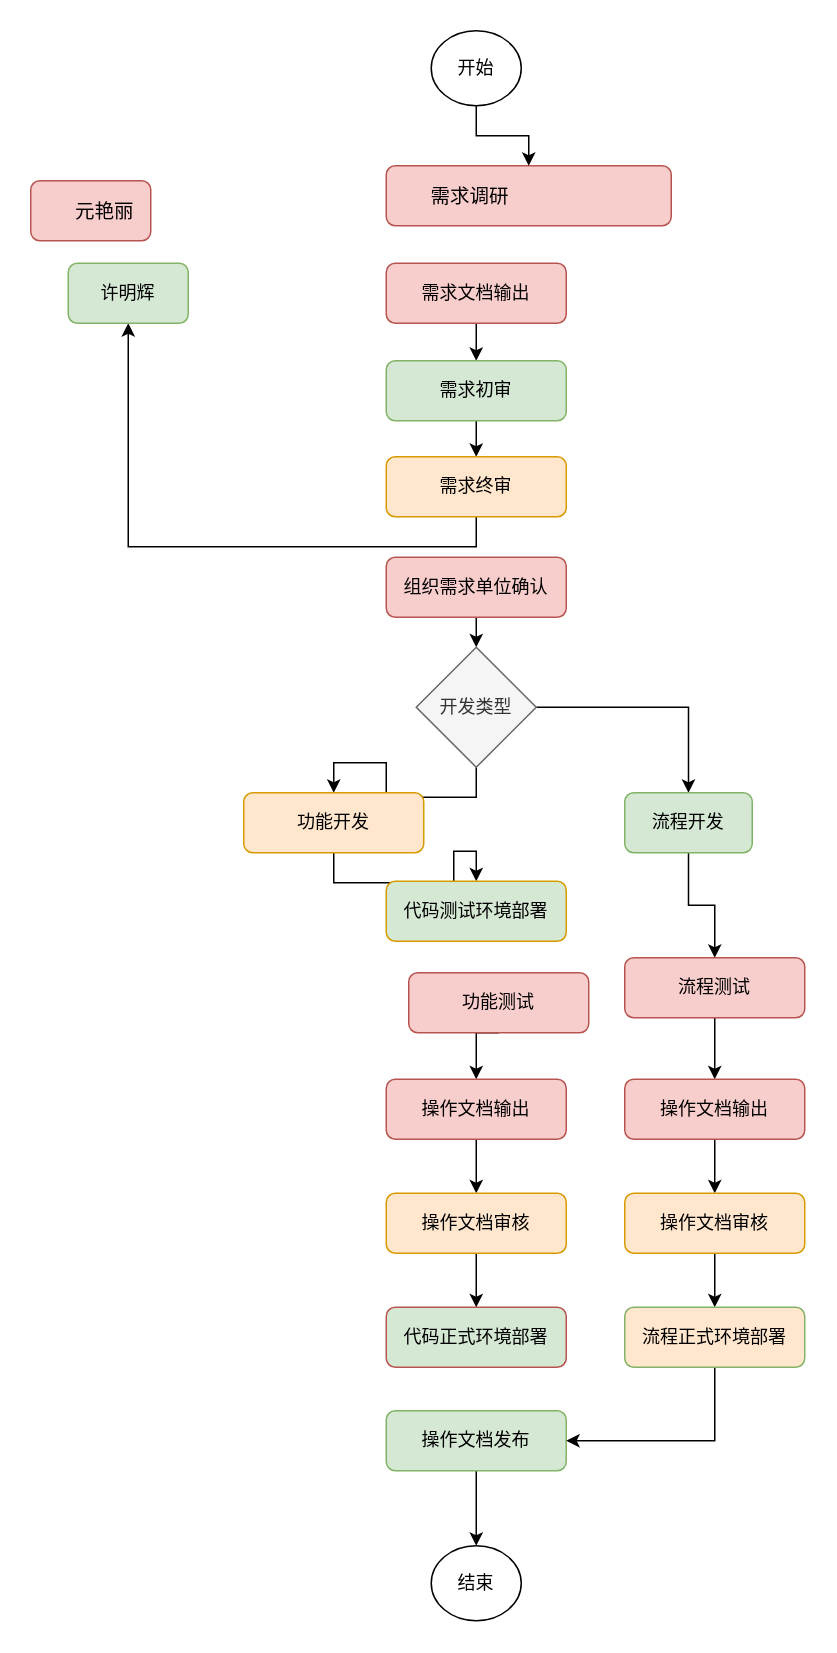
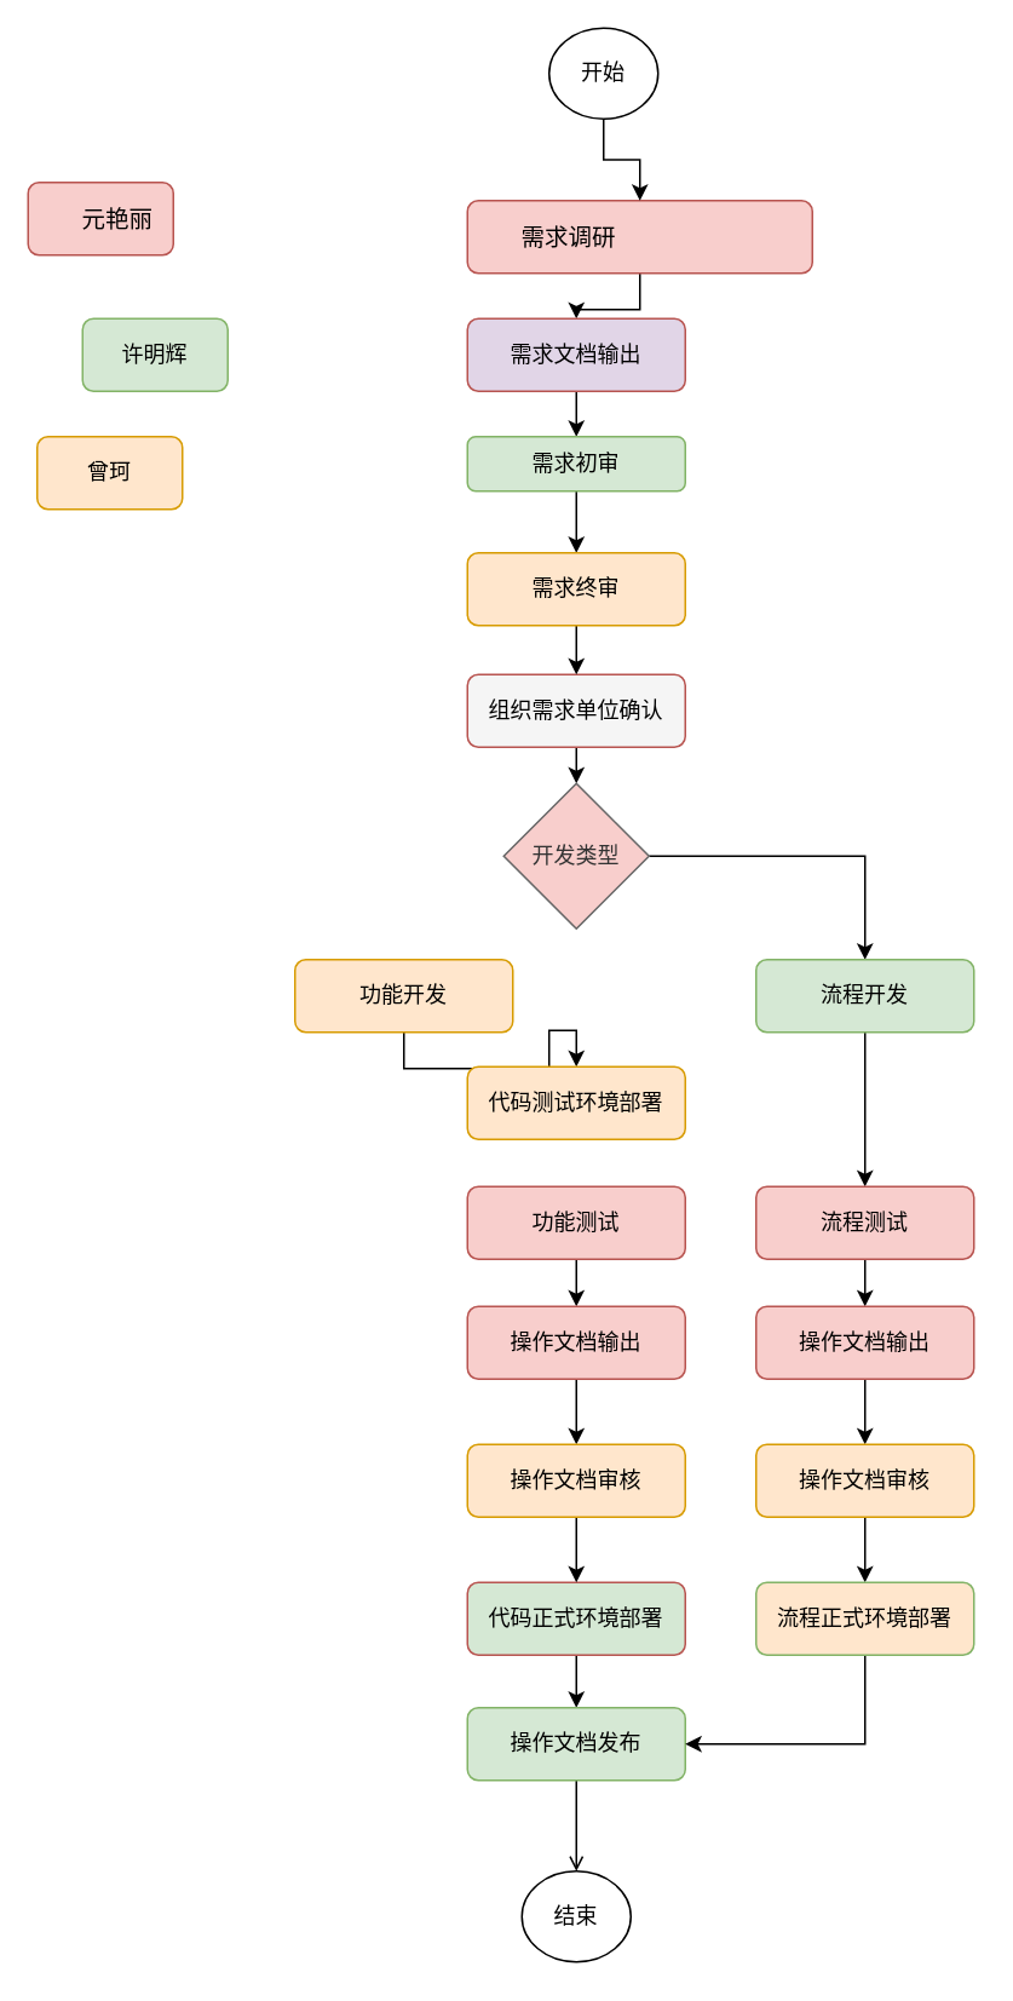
- <mxCell id="5" value="开始" style="ellipse;whiteSpace=wrap;html=1;" vertex="1" parent="1"><mxGeometry x="287" y="20" width="60" height="50" as="geometry" /></mxCell>
+ <mxCell id="5" value="开始" style="ellipse;whiteSpace=wrap;html=1;" vertex="1" parent="1"><mxGeometry x="302" y="15" width="60" height="50" as="geometry" /></mxCell>
- <mxCell id="41" value="&lt;p style=&quot;text-indent: 21pt; font-size: 13px;&quot; class=&quot;MsoNormal&quot;&gt;&lt;font face=&quot;微软雅黑&quot;&gt;元艳丽&lt;/font&gt;&lt;/p&gt;" style="rounded=1;whiteSpace=wrap;html=1;fontSize=12;glass=0;strokeWidth=1;shadow=0;align=left;fillColor=#f8cecc;strokeColor=#b85450;" vertex="1" parent="1"><mxGeometry x="20" width="80" height="40" as="geometry" y="120" /></mxCell>
+ <mxCell id="41" value="&lt;p style=&quot;text-indent: 21pt; font-size: 13px;&quot; class=&quot;MsoNormal&quot;&gt;&lt;font face=&quot;微软雅黑&quot;&gt;元艳丽&lt;/font&gt;&lt;/p&gt;" style="rounded=1;whiteSpace=wrap;html=1;fontSize=12;glass=0;strokeWidth=1;shadow=0;align=left;fillColor=#f8cecc;strokeColor=#b85450;" vertex="1" parent="1"><mxGeometry x="15" y="100" width="80" height="40" as="geometry" /></mxCell>
+ <mxCell id="2" style="edgeStyle=orthogonalEdgeStyle;rounded=0;orthogonalLoop=1;jettySize=auto;html=1;exitX=0.5;exitY=1;exitDx=0;exitDy=0;" edge="1" parent="1" source="3" target="7"><mxGeometry relative="1" as="geometry" /></mxCell>
- <mxCell id="7" value="&lt;p style=&quot;font-size: 12px;&quot; class=&quot;MsoNormal&quot;&gt;&lt;span style=&quot;font-family: 微软雅黑; font-size: 12px;&quot;&gt;需求文档输出&lt;/span&gt;&lt;/p&gt;" style="rounded=1;whiteSpace=wrap;html=1;fontSize=12;glass=0;strokeWidth=1;shadow=0;align=center;fillColor=#f8cecc;strokeColor=#b85450;" vertex="1" parent="1"><mxGeometry x="257" y="175" width="120" height="40" as="geometry" /></mxCell>
+ <mxCell id="7" value="&lt;p style=&quot;font-size: 12px;&quot; class=&quot;MsoNormal&quot;&gt;&lt;span style=&quot;font-family: 微软雅黑; font-size: 12px;&quot;&gt;需求文档输出&lt;/span&gt;&lt;/p&gt;" style="rounded=1;whiteSpace=wrap;html=1;fontSize=12;glass=0;strokeWidth=1;shadow=0;align=center;fillColor=#e1d5e7;strokeColor=#b85450;" vertex="1" parent="1"><mxGeometry x="257" y="175" width="120" height="40" as="geometry" /></mxCell>
+ <mxCell id="43" value="&lt;p style=&quot;font-size: 12px;&quot; class=&quot;MsoNormal&quot;&gt;曾珂&lt;/p&gt;" style="rounded=1;whiteSpace=wrap;html=1;fontSize=12;glass=0;strokeWidth=1;shadow=0;align=center;fillColor=#ffe6cc;strokeColor=#d79b00;" vertex="1" parent="1"><mxGeometry x="20" y="240" width="80" height="40" as="geometry" /></mxCell>
- <mxCell id="9" value="&lt;p style=&quot;font-size: 12px;&quot; class=&quot;MsoNormal&quot;&gt;&lt;span style=&quot;font-family: 微软雅黑; font-size: 12px;&quot;&gt;需求初审&lt;/span&gt;&lt;/p&gt;" style="rounded=1;whiteSpace=wrap;html=1;fontSize=12;glass=0;strokeWidth=1;shadow=0;align=center;fillColor=#d5e8d4;strokeColor=#82b366;" vertex="1" parent="1"><mxGeometry x="257" y="240" width="120" height="40" as="geometry" /></mxCell>
+ <mxCell id="9" value="&lt;p style=&quot;font-size: 12px;&quot; class=&quot;MsoNormal&quot;&gt;&lt;span style=&quot;font-family: 微软雅黑; font-size: 12px;&quot;&gt;需求初审&lt;/span&gt;&lt;/p&gt;" style="rounded=1;whiteSpace=wrap;html=1;fontSize=12;glass=0;strokeWidth=1;shadow=0;align=center;fillColor=#d5e8d4;strokeColor=#82b366;" vertex="1" parent="1"><mxGeometry x="257" y="240" width="120" height="30" as="geometry" /></mxCell>
- <mxCell id="12" style="edgeStyle=orthogonalEdgeStyle;rounded=0;orthogonalLoop=1;jettySize=auto;html=1;exitX=0.5;exitY=1;exitDx=0;exitDy=0;" edge="1" parent="1" source="13" target="42"><mxGeometry relative="1" as="geometry" /></mxCell>
+ <mxCell id="12" style="edgeStyle=orthogonalEdgeStyle;rounded=0;orthogonalLoop=1;jettySize=auto;html=1;exitX=0.5;exitY=1;exitDx=0;exitDy=0;entryX=0.5;entryY=0;entryDx=0;entryDy=0;" edge="1" parent="1" source="13" target="11"><mxGeometry relative="1" as="geometry" /></mxCell>
- <mxCell id="11" value="&lt;font face=&quot;微软雅黑&quot;&gt;组织需求单位确认&lt;/font&gt;" style="rounded=1;whiteSpace=wrap;html=1;fontSize=12;glass=0;strokeWidth=1;shadow=0;align=center;fillColor=#f8cecc;strokeColor=#b85450;" vertex="1" parent="1"><mxGeometry x="257" y="371" width="120" height="40" as="geometry" /></mxCell>
+ <mxCell id="11" value="&lt;font face=&quot;微软雅黑&quot;&gt;组织需求单位确认&lt;/font&gt;" style="rounded=1;whiteSpace=wrap;html=1;fontSize=12;glass=0;strokeWidth=1;shadow=0;align=center;fillColor=#f5f5f5;strokeColor=#b85450;" vertex="1" parent="1"><mxGeometry x="257" y="371" width="120" height="40" as="geometry" /></mxCell>
- <mxCell id="16" value="开发类型" style="rhombus;whiteSpace=wrap;html=1;fillColor=#f5f5f5;fontColor=#333333;strokeColor=#666666;" vertex="1" parent="1"><mxGeometry x="277" y="431" width="80" height="80" as="geometry" /></mxCell>
+ <mxCell id="16" value="开发类型" style="rhombus;whiteSpace=wrap;html=1;fillColor=#f8cecc;fontColor=#333333;strokeColor=#666666;" vertex="1" parent="1"><mxGeometry x="277" y="431" width="80" height="80" as="geometry" /></mxCell>
- <mxCell id="15" style="edgeStyle=orthogonalEdgeStyle;rounded=0;orthogonalLoop=1;jettySize=auto;html=1;exitX=0.5;exitY=1;exitDx=0;exitDy=0;entryX=0.5;entryY=0;entryDx=0;entryDy=0;" edge="1" parent="1" source="16" target="18"><mxGeometry relative="1" as="geometry" /></mxCell>
- <mxCell id="20" value="&lt;p style=&quot;font-size: 12px;&quot; class=&quot;MsoNormal&quot;&gt;&lt;span style=&quot;font-family: 微软雅黑; font-size: 12px;&quot;&gt;流程开发&lt;/span&gt;&lt;/p&gt;" style="rounded=1;whiteSpace=wrap;html=1;fontSize=12;glass=0;strokeWidth=1;shadow=0;align=center;fillColor=#d5e8d4;strokeColor=#82b366;" vertex="1" parent="1"><mxGeometry x="416" y="528" width="85" height="40" as="geometry" /></mxCell>
+ <mxCell id="20" value="&lt;p style=&quot;font-size: 12px;&quot; class=&quot;MsoNormal&quot;&gt;&lt;span style=&quot;font-family: 微软雅黑; font-size: 12px;&quot;&gt;流程开发&lt;/span&gt;&lt;/p&gt;" style="rounded=1;whiteSpace=wrap;html=1;fontSize=12;glass=0;strokeWidth=1;shadow=0;align=center;fillColor=#d5e8d4;strokeColor=#82b366;" vertex="1" parent="1"><mxGeometry x="416" y="528" width="120" height="40" as="geometry" /></mxCell>
- <mxCell id="31" value="&lt;p class=&quot;MsoNormal&quot; style=&quot;font-size: 12px;&quot;&gt;&lt;font face=&quot;微软雅黑&quot;&gt;代码测试环境部署&lt;/font&gt;&lt;/p&gt;" style="rounded=1;whiteSpace=wrap;html=1;fontSize=12;glass=0;strokeWidth=1;shadow=0;align=center;fillColor=#d5e8d4;strokeColor=#d79b00;" vertex="1" parent="1"><mxGeometry x="257" y="587" width="120" height="40" as="geometry" /></mxCell>
+ <mxCell id="31" value="&lt;p class=&quot;MsoNormal&quot; style=&quot;font-size: 12px;&quot;&gt;&lt;font face=&quot;微软雅黑&quot;&gt;代码测试环境部署&lt;/font&gt;&lt;/p&gt;" style="rounded=1;whiteSpace=wrap;html=1;fontSize=12;glass=0;strokeWidth=1;shadow=0;align=center;fillColor=#ffe6cc;strokeColor=#d79b00;" vertex="1" parent="1"><mxGeometry x="257" y="587" width="120" height="40" as="geometry" /></mxCell>
- <mxCell id="33" value="&lt;p class=&quot;MsoNormal&quot; style=&quot;font-size: 12px;&quot;&gt;&lt;font face=&quot;微软雅黑&quot;&gt;流程测试&lt;/font&gt;&lt;/p&gt;" style="rounded=1;whiteSpace=wrap;html=1;fontSize=12;glass=0;strokeWidth=1;shadow=0;align=center;fillColor=#f8cecc;strokeColor=#b85450;" vertex="1" parent="1"><mxGeometry x="416" y="638" width="120" height="40" as="geometry" /></mxCell>
+ <mxCell id="33" value="&lt;p class=&quot;MsoNormal&quot; style=&quot;font-size: 12px;&quot;&gt;&lt;font face=&quot;微软雅黑&quot;&gt;流程测试&lt;/font&gt;&lt;/p&gt;" style="rounded=1;whiteSpace=wrap;html=1;fontSize=12;glass=0;strokeWidth=1;shadow=0;align=center;fillColor=#f8cecc;strokeColor=#b85450;" vertex="1" parent="1"><mxGeometry x="416" y="653" width="120" height="40" as="geometry" /></mxCell>
- <mxCell id="22" value="&lt;p class=&quot;MsoNormal&quot; style=&quot;font-size: 12px;&quot;&gt;&lt;font face=&quot;微软雅黑&quot;&gt;功能测试&lt;/font&gt;&lt;/p&gt;" style="rounded=1;whiteSpace=wrap;html=1;fontSize=12;glass=0;strokeWidth=1;shadow=0;align=center;fillColor=#f8cecc;strokeColor=#b85450;" vertex="1" parent="1"><mxGeometry x="272" y="648" width="120" height="40" as="geometry" /></mxCell>
+ <mxCell id="22" value="&lt;p class=&quot;MsoNormal&quot; style=&quot;font-size: 12px;&quot;&gt;&lt;font face=&quot;微软雅黑&quot;&gt;功能测试&lt;/font&gt;&lt;/p&gt;" style="rounded=1;whiteSpace=wrap;html=1;fontSize=12;glass=0;strokeWidth=1;shadow=0;align=center;fillColor=#f8cecc;strokeColor=#b85450;" vertex="1" parent="1"><mxGeometry x="257" y="653" width="120" height="40" as="geometry" /></mxCell>
+ <mxCell id="25" style="edgeStyle=orthogonalEdgeStyle;rounded=0;orthogonalLoop=1;jettySize=auto;html=1;exitX=0.5;exitY=1;exitDx=0;exitDy=0;entryX=0.5;entryY=0;entryDx=0;entryDy=0;" edge="1" parent="1" source="26" target="30"><mxGeometry relative="1" as="geometry" /></mxCell>
- <mxCell id="29" style="edgeStyle=orthogonalEdgeStyle;rounded=0;orthogonalLoop=1;jettySize=auto;html=1;exitX=0.5;exitY=1;exitDx=0;exitDy=0;entryX=0.5;entryY=0;entryDx=0;entryDy=0;" edge="1" parent="1" source="30" target="40"><mxGeometry relative="1" as="geometry" /></mxCell>
+ <mxCell id="29" style="edgeStyle=orthogonalEdgeStyle;rounded=0;orthogonalLoop=1;jettySize=auto;html=1;exitX=0.5;exitY=1;exitDx=0;exitDy=0;entryX=0.5;entryY=0;entryDx=0;entryDy=0;endArrow=open;" edge="1" parent="1" source="30" target="40"><mxGeometry relative="1" as="geometry" /></mxCell>
